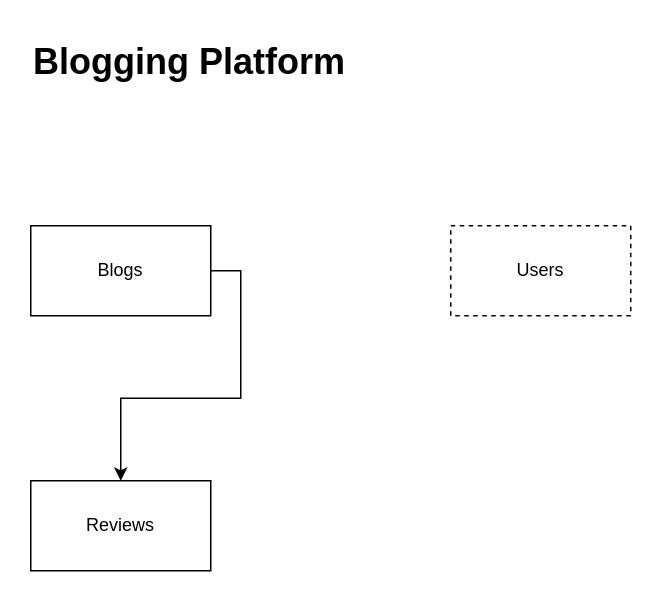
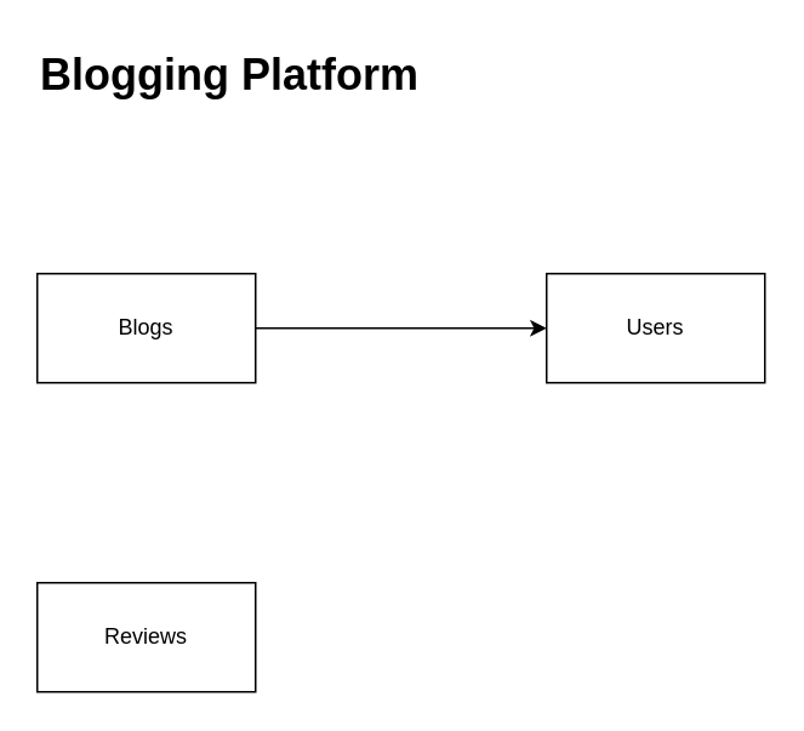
- <mxCell id="4" value="Users" style="rounded=0;whiteSpace=wrap;html=1;dashed=1;" vertex="1" parent="1"><mxGeometry x="300" y="150" width="120" height="60" as="geometry" /></mxCell>
+ <mxCell id="4" value="Users" style="rounded=0;whiteSpace=wrap;html=1;" vertex="1" parent="1"><mxGeometry x="300" y="150" width="120" height="60" as="geometry" /></mxCell>
- <mxCell id="2" style="edgeStyle=orthogonalEdgeStyle;rounded=0;orthogonalLoop=1;jettySize=auto;html=1;exitX=1;exitY=0.5;exitDx=0;exitDy=0;" edge="1" parent="1" source="3" target="6"><mxGeometry relative="1" as="geometry" /></mxCell>
+ <mxCell id="2" style="edgeStyle=orthogonalEdgeStyle;rounded=0;orthogonalLoop=1;jettySize=auto;html=1;exitX=1;exitY=0.5;exitDx=0;exitDy=0;" edge="1" parent="1" source="3" target="4"><mxGeometry relative="1" as="geometry" /></mxCell>
